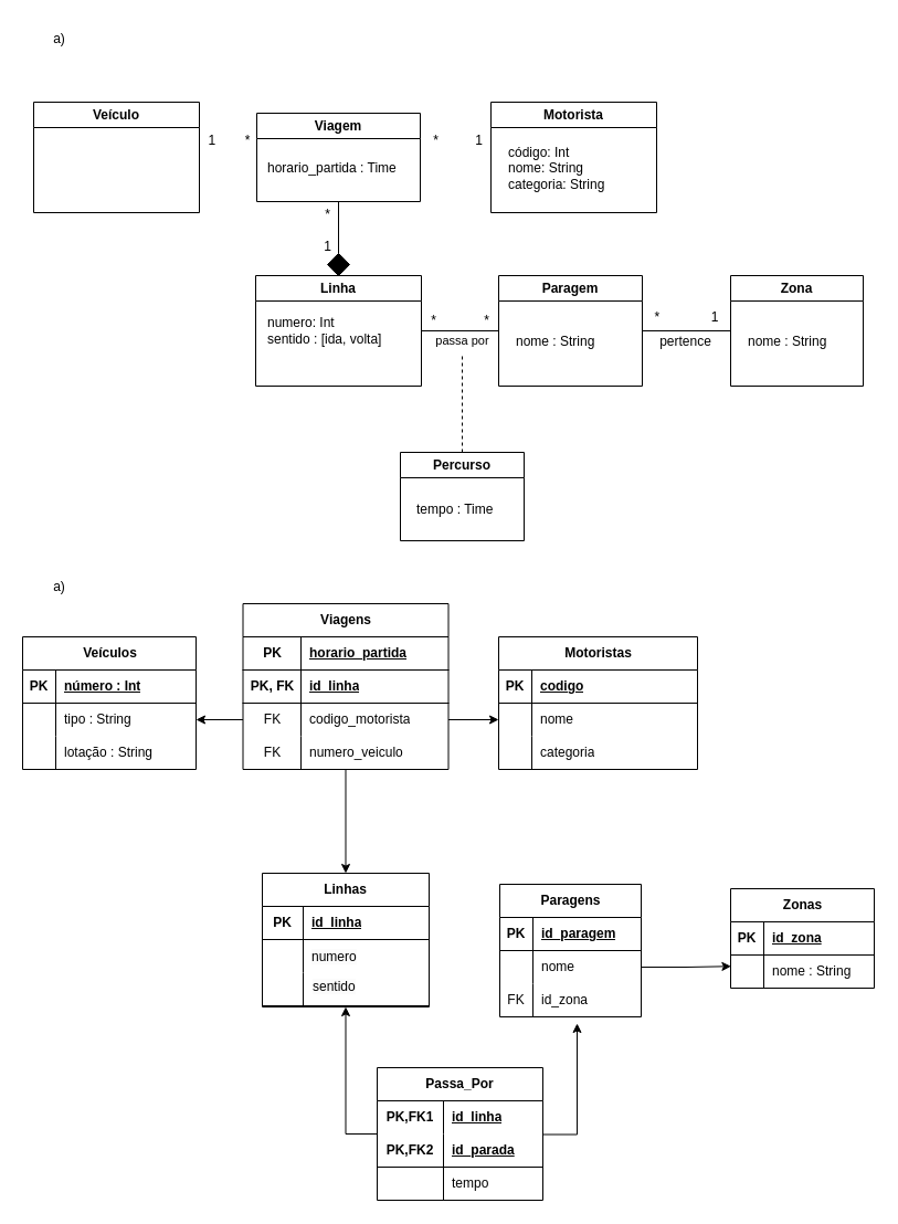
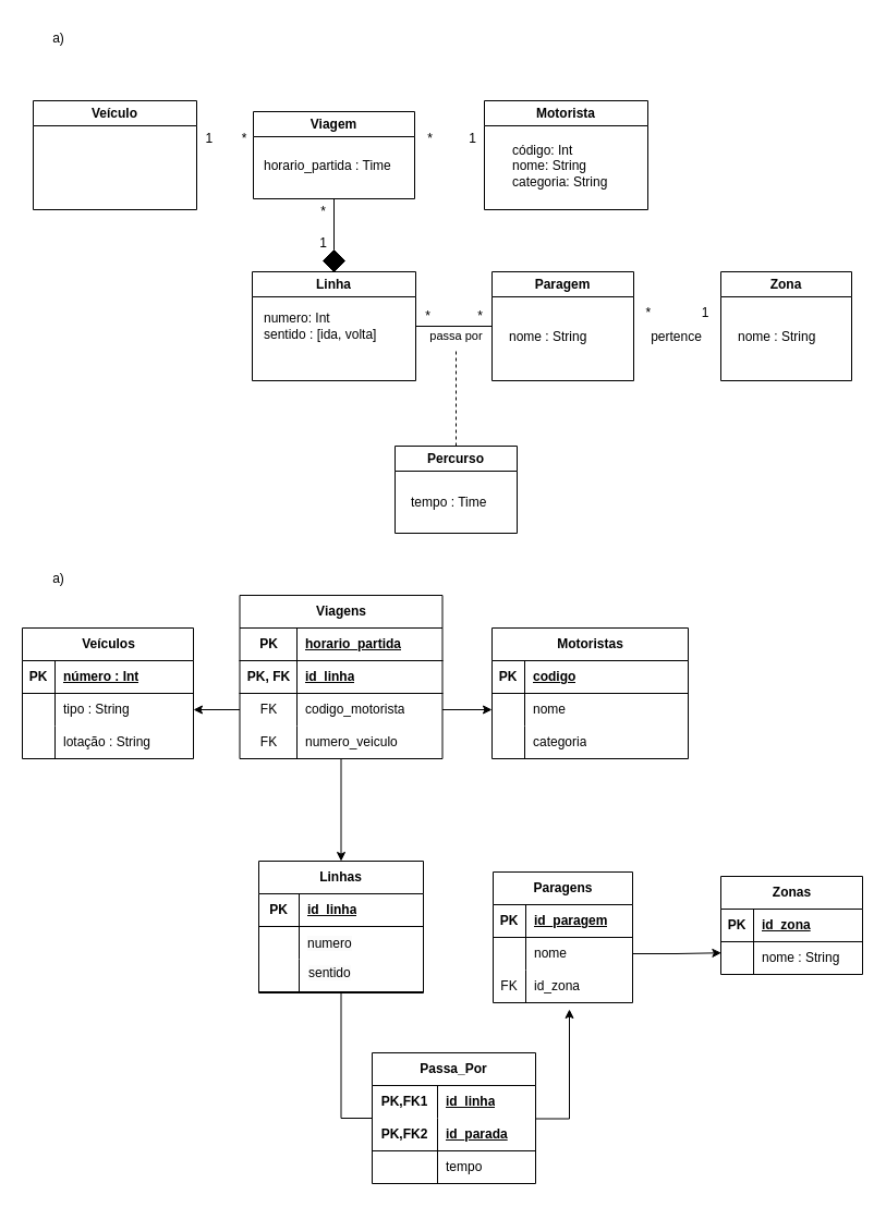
- <mxCell id="4" value="código: Int&lt;div&gt;nome: String&lt;/div&gt;&lt;div&gt;categoria: String&lt;/div&gt;" style="text;html=1;align=left;verticalAlign=middle;resizable=0;points=[];autosize=1;strokeColor=none;fillColor=none;" parent="3" vertex="1"><mxGeometry x="14" y="30" width="110" height="60" as="geometry" /></mxCell>
+ <mxCell id="4" value="código: Int&lt;div&gt;nome: String&lt;/div&gt;&lt;div&gt;categoria: String&lt;/div&gt;" style="text;html=1;align=left;verticalAlign=middle;resizable=0;points=[];autosize=1;strokeColor=none;fillColor=none;" parent="3" vertex="1"><mxGeometry x="24" y="30" width="110" height="60" as="geometry" /></mxCell>
- <mxCell id="14" value="" style="endArrow=none;html=1;rounded=0;exitX=0;exitY=0.5;exitDx=0;exitDy=0;entryX=1;entryY=0.5;entryDx=0;entryDy=0;" parent="1" source="12" target="7" edge="1"><mxGeometry width="50" height="50" relative="1" as="geometry"><mxPoint x="391" y="309" as="sourcePoint" /><mxPoint x="571" y="309" as="targetPoint" /></mxGeometry></mxCell>
- <mxCell id="84" style="edgeStyle=orthogonalEdgeStyle;rounded=0;orthogonalLoop=1;jettySize=auto;html=1;exitX=0;exitY=0.5;exitDx=0;exitDy=0;entryX=0.5;entryY=1;entryDx=0;entryDy=0;" parent="1" source="85" target="64" edge="1"><mxGeometry relative="1" as="geometry"><mxPoint x="312" y="926" as="targetPoint" /></mxGeometry></mxCell>
+ <mxCell id="84" style="edgeStyle=orthogonalEdgeStyle;rounded=0;orthogonalLoop=1;jettySize=auto;html=1;exitX=0;exitY=0.5;exitDx=0;exitDy=0;entryX=0.5;entryY=1;entryDx=0;entryDy=0;endArrow=none;" parent="1" source="85" target="64" edge="1"><mxGeometry relative="1" as="geometry"><mxPoint x="312" y="926" as="targetPoint" /></mxGeometry></mxCell>
